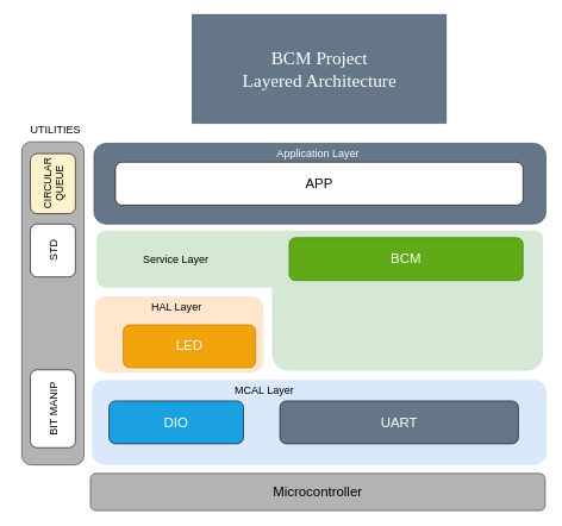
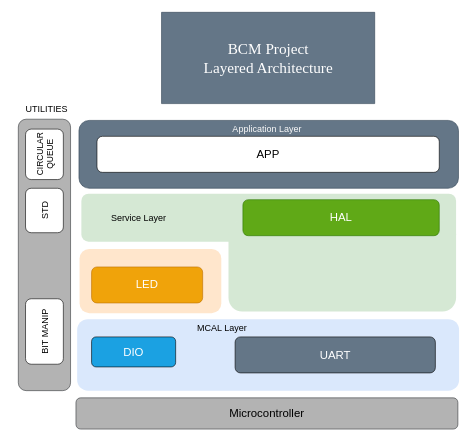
- <mxCell id="14" value="CIRCULAR&lt;br style=&quot;font-size: 14px;&quot;&gt;QUEUE" style="rounded=1;whiteSpace=wrap;html=1;fontSize=14;horizontal=0;fillColor=#fff2cc;" vertex="1" parent="1"><mxGeometry x="42" y="214.5" width="63" height="84" as="geometry" /></mxCell>
+ <mxCell id="14" value="CIRCULAR&lt;br style=&quot;font-size: 14px;&quot;&gt;QUEUE" style="rounded=1;whiteSpace=wrap;html=1;fontSize=14;horizontal=0;" vertex="1" parent="1"><mxGeometry x="42" y="214.5" width="63" height="84" as="geometry" /></mxCell>
- <mxCell id="18" value="Service Layer" style="text;html=1;strokeColor=none;fillColor=none;align=center;verticalAlign=middle;whiteSpace=wrap;rounded=0;fontSize=15;" vertex="1" parent="1"><mxGeometry x="188" y="347" width="115" height="30" as="geometry" /></mxCell>
+ <mxCell id="18" value="Service Layer" style="text;html=1;strokeColor=none;fillColor=none;align=center;verticalAlign=middle;whiteSpace=wrap;rounded=0;fontSize=15;" vertex="1" parent="1"><mxGeometry x="173" y="347" width="115" height="30" as="geometry" /></mxCell>
- <mxCell id="17" value="BCM" style="rounded=1;whiteSpace=wrap;html=1;fillColor=#60a917;fontSize=19;fontColor=#ffffff;strokeColor=#2D7600;flipH=0;movable=1;resizable=1;rotatable=1;deletable=1;editable=1;locked=0;connectable=1;" vertex="1" parent="1"><mxGeometry x="404" y="332" width="327" height="60" as="geometry" /></mxCell>
+ <mxCell id="17" value="HAL" style="rounded=1;whiteSpace=wrap;html=1;fillColor=#60a917;fontSize=19;fontColor=#ffffff;strokeColor=#2D7600;flipH=0;movable=1;resizable=1;rotatable=1;deletable=1;editable=1;locked=0;connectable=1;" vertex="1" parent="1"><mxGeometry x="404" y="332" width="327" height="60" as="geometry" /></mxCell>
- <mxCell id="19" value="HAL Layer" style="text;html=1;strokeColor=none;fillColor=none;align=center;verticalAlign=middle;whiteSpace=wrap;rounded=0;fontSize=15;" vertex="1" parent="1"><mxGeometry x="188.5" y="413" width="115" height="30" as="geometry" /></mxCell>
- <mxCell id="13" value="LED" style="rounded=1;whiteSpace=wrap;html=1;fillColor=#f0a30a;fontSize=19;fontColor=#FFFFFF;strokeColor=#BD7000;flipH=0;movable=1;resizable=1;rotatable=1;deletable=1;editable=1;locked=0;connectable=1;" parent="1" vertex="1"><mxGeometry x="172" y="454" width="185" height="60" as="geometry" /></mxCell>
+ <mxCell id="13" value="LED" style="rounded=1;whiteSpace=wrap;html=1;fillColor=#f0a30a;fontSize=19;fontColor=#FFFFFF;strokeColor=#BD7000;flipH=0;movable=1;resizable=1;rotatable=1;deletable=1;editable=1;locked=0;connectable=1;" parent="1" vertex="1"><mxGeometry x="152" y="444" width="185" height="60" as="geometry" /></mxCell>
- <mxCell id="12" value="BIT MANIP" style="rounded=1;whiteSpace=wrap;html=1;fontSize=15;horizontal=0;" parent="1" vertex="1"><mxGeometry x="42" y="517" width="63" height="109" as="geometry" /></mxCell>
+ <mxCell id="12" value="BIT MANIP" style="rounded=1;whiteSpace=wrap;html=1;fontSize=15;horizontal=0;" parent="1" vertex="1"><mxGeometry x="42" y="497" width="63" height="109" as="geometry" /></mxCell>
- <mxCell id="10" value="DIO" style="rounded=1;whiteSpace=wrap;html=1;fillColor=#1ba1e2;fontSize=19;fontColor=#ffffff;flipH=0;" parent="1" vertex="1"><mxGeometry x="152" y="560.5" width="188" height="60" as="geometry" /></mxCell>
+ <mxCell id="10" value="DIO" style="rounded=1;whiteSpace=wrap;html=1;fillColor=#1ba1e2;fontSize=19;fontColor=#ffffff;flipH=0;" parent="1" vertex="1"><mxGeometry x="152" y="560.5" width="140" height="50" as="geometry" /></mxCell>
